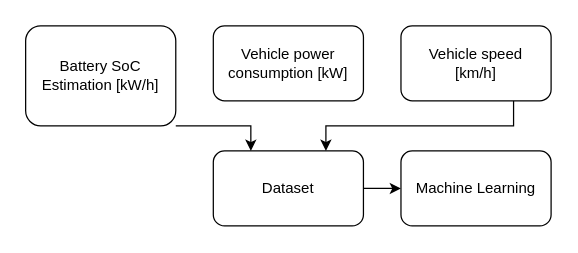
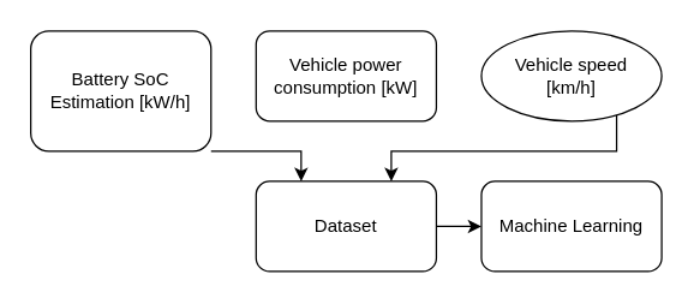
- <mxCell id="6" value="Vehicle speed&lt;br&gt;[km/h]" style="rounded=1;whiteSpace=wrap;html=1;" parent="1" vertex="1"><mxGeometry x="320" y="20" width="120" height="60" as="geometry" /></mxCell>
+ <mxCell id="6" value="Vehicle speed&lt;br&gt;[km/h]" style="ellipse;whiteSpace=wrap;html=1;" parent="1" vertex="1"><mxGeometry x="320" y="20" width="120" height="60" as="geometry" /></mxCell>
